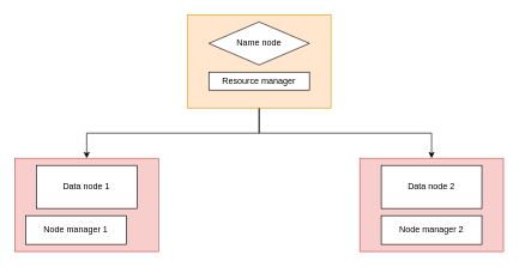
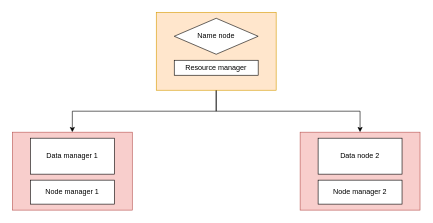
- <mxCell id="8" value="Data node 1" style="rounded=0;whiteSpace=wrap;html=1;" vertex="1" parent="1"><mxGeometry x="50" y="230" width="140" height="60" as="geometry" /></mxCell>
+ <mxCell id="8" value="Data manager 1" style="rounded=0;whiteSpace=wrap;html=1;" vertex="1" parent="1"><mxGeometry x="50" y="230" width="140" height="60" as="geometry" /></mxCell>
- <mxCell id="9" value="Node manager 1" style="rounded=0;whiteSpace=wrap;html=1;" vertex="1" parent="1"><mxGeometry x="35" y="300" width="140" height="40" as="geometry" /></mxCell>
+ <mxCell id="9" value="Node manager 1" style="rounded=0;whiteSpace=wrap;html=1;" vertex="1" parent="1"><mxGeometry x="50" y="300" width="140" height="40" as="geometry" /></mxCell>
